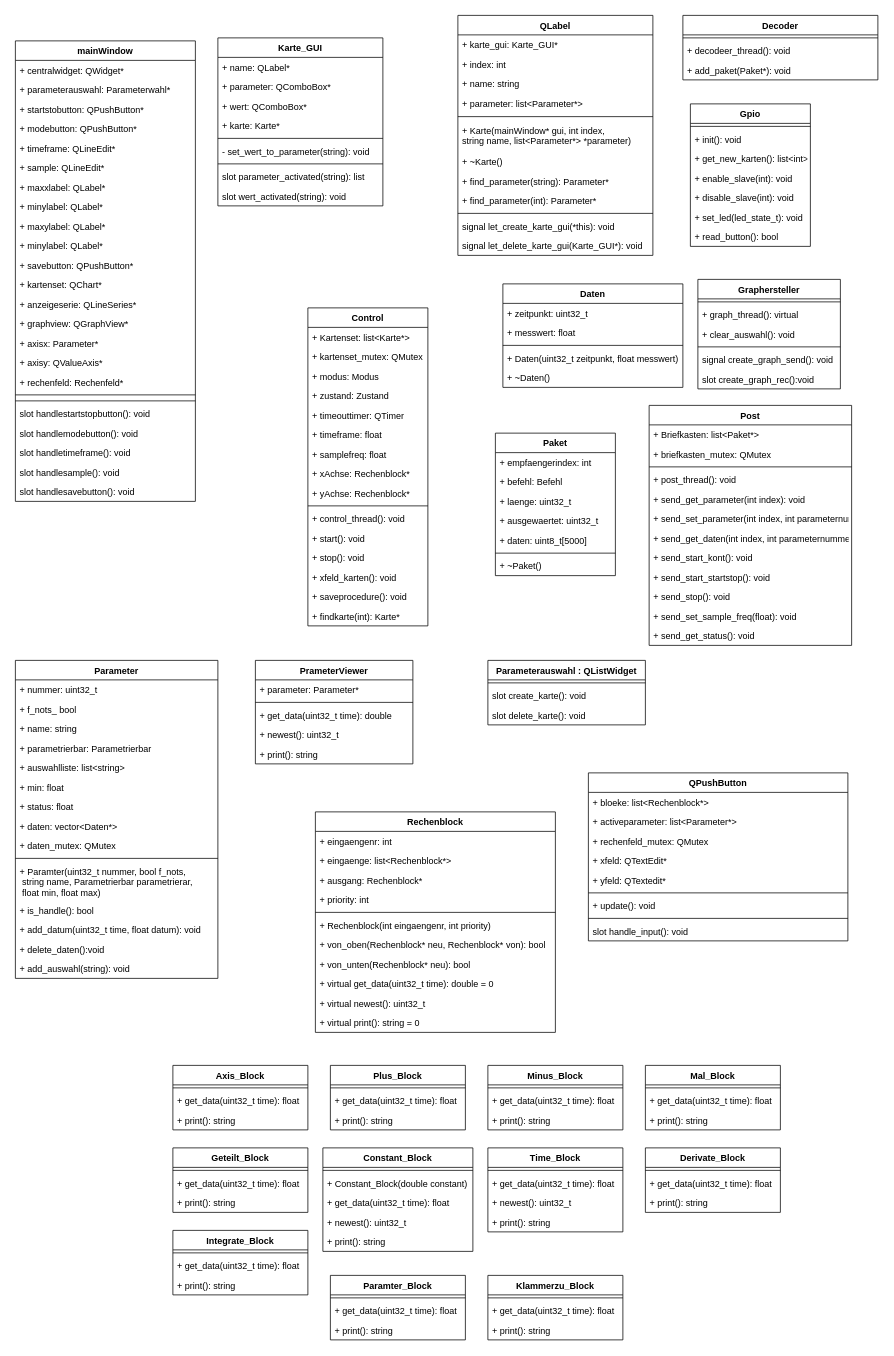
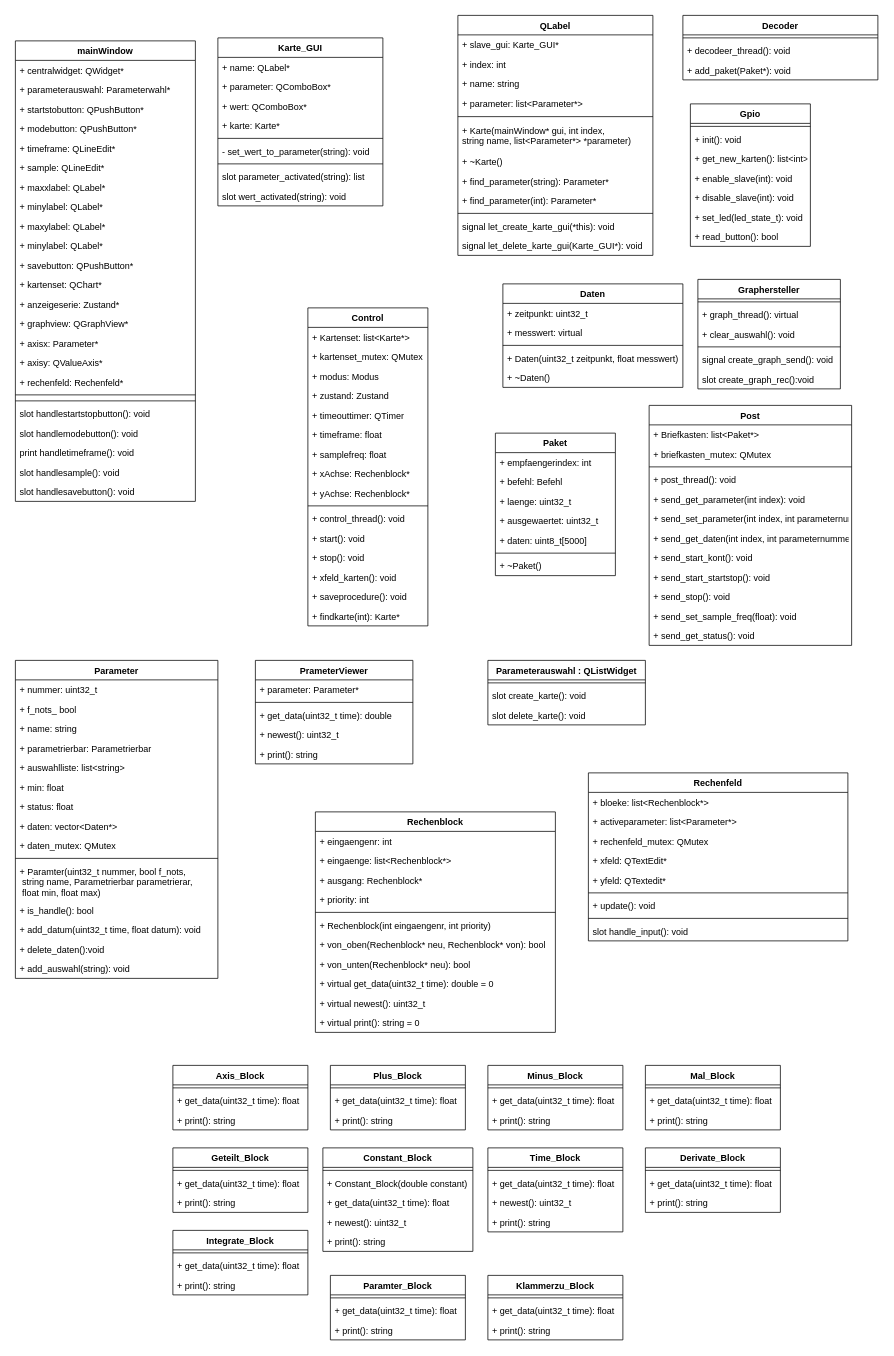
- <mxCell id="3" value="+ karte_gui: Karte_GUI*" style="text;strokeColor=none;fillColor=none;align=left;verticalAlign=top;spacingLeft=4;spacingRight=4;overflow=hidden;rotatable=0;points=[[0,0.5],[1,0.5]];portConstraint=eastwest;" parent="2" vertex="1"><mxGeometry y="26" width="260" height="26" as="geometry" /></mxCell>
+ <mxCell id="3" value="+ slave_gui: Karte_GUI*" style="text;strokeColor=none;fillColor=none;align=left;verticalAlign=top;spacingLeft=4;spacingRight=4;overflow=hidden;rotatable=0;points=[[0,0.5],[1,0.5]];portConstraint=eastwest;" parent="2" vertex="1"><mxGeometry y="26" width="260" height="26" as="geometry" /></mxCell>
- <mxCell id="80" value="+ anzeigeserie: QLineSeries*" style="text;strokeColor=none;fillColor=none;align=left;verticalAlign=top;spacingLeft=4;spacingRight=4;overflow=hidden;rotatable=0;points=[[0,0.5],[1,0.5]];portConstraint=eastwest;" parent="67" vertex="1"><mxGeometry y="338" width="240" height="26" as="geometry" /></mxCell>
+ <mxCell id="80" value="+ anzeigeserie: Zustand*" style="text;strokeColor=none;fillColor=none;align=left;verticalAlign=top;spacingLeft=4;spacingRight=4;overflow=hidden;rotatable=0;points=[[0,0.5],[1,0.5]];portConstraint=eastwest;" parent="67" vertex="1"><mxGeometry y="338" width="240" height="26" as="geometry" /></mxCell>
- <mxCell id="17" value="+ messwert: float" style="text;strokeColor=none;fillColor=none;align=left;verticalAlign=top;spacingLeft=4;spacingRight=4;overflow=hidden;rotatable=0;points=[[0,0.5],[1,0.5]];portConstraint=eastwest;" parent="15" vertex="1"><mxGeometry y="52" width="240" height="26" as="geometry" /></mxCell>
+ <mxCell id="17" value="+ messwert: virtual" style="text;strokeColor=none;fillColor=none;align=left;verticalAlign=top;spacingLeft=4;spacingRight=4;overflow=hidden;rotatable=0;points=[[0,0.5],[1,0.5]];portConstraint=eastwest;" parent="15" vertex="1"><mxGeometry y="52" width="240" height="26" as="geometry" /></mxCell>
- <mxCell id="89" value="slot handletimeframe(): void" style="text;strokeColor=none;fillColor=none;align=left;verticalAlign=top;spacingLeft=4;spacingRight=4;overflow=hidden;rotatable=0;points=[[0,0.5],[1,0.5]];portConstraint=eastwest;" parent="67" vertex="1"><mxGeometry y="536" width="240" height="26" as="geometry" /></mxCell>
+ <mxCell id="89" value="print handletimeframe(): void" style="text;strokeColor=none;fillColor=none;align=left;verticalAlign=top;spacingLeft=4;spacingRight=4;overflow=hidden;rotatable=0;points=[[0,0.5],[1,0.5]];portConstraint=eastwest;" parent="67" vertex="1"><mxGeometry y="536" width="240" height="26" as="geometry" /></mxCell>
- <mxCell id="151" value="QPushButton" style="swimlane;fontStyle=1;align=center;verticalAlign=top;childLayout=stackLayout;horizontal=1;startSize=26;horizontalStack=0;resizeParent=1;resizeParentMax=0;resizeLast=0;collapsible=1;marginBottom=0;" parent="1" vertex="1"><mxGeometry x="784" y="1030" width="346" height="224" as="geometry" /></mxCell>
+ <mxCell id="151" value="Rechenfeld" style="swimlane;fontStyle=1;align=center;verticalAlign=top;childLayout=stackLayout;horizontal=1;startSize=26;horizontalStack=0;resizeParent=1;resizeParentMax=0;resizeLast=0;collapsible=1;marginBottom=0;" parent="1" vertex="1"><mxGeometry x="784" y="1030" width="346" height="224" as="geometry" /></mxCell>
